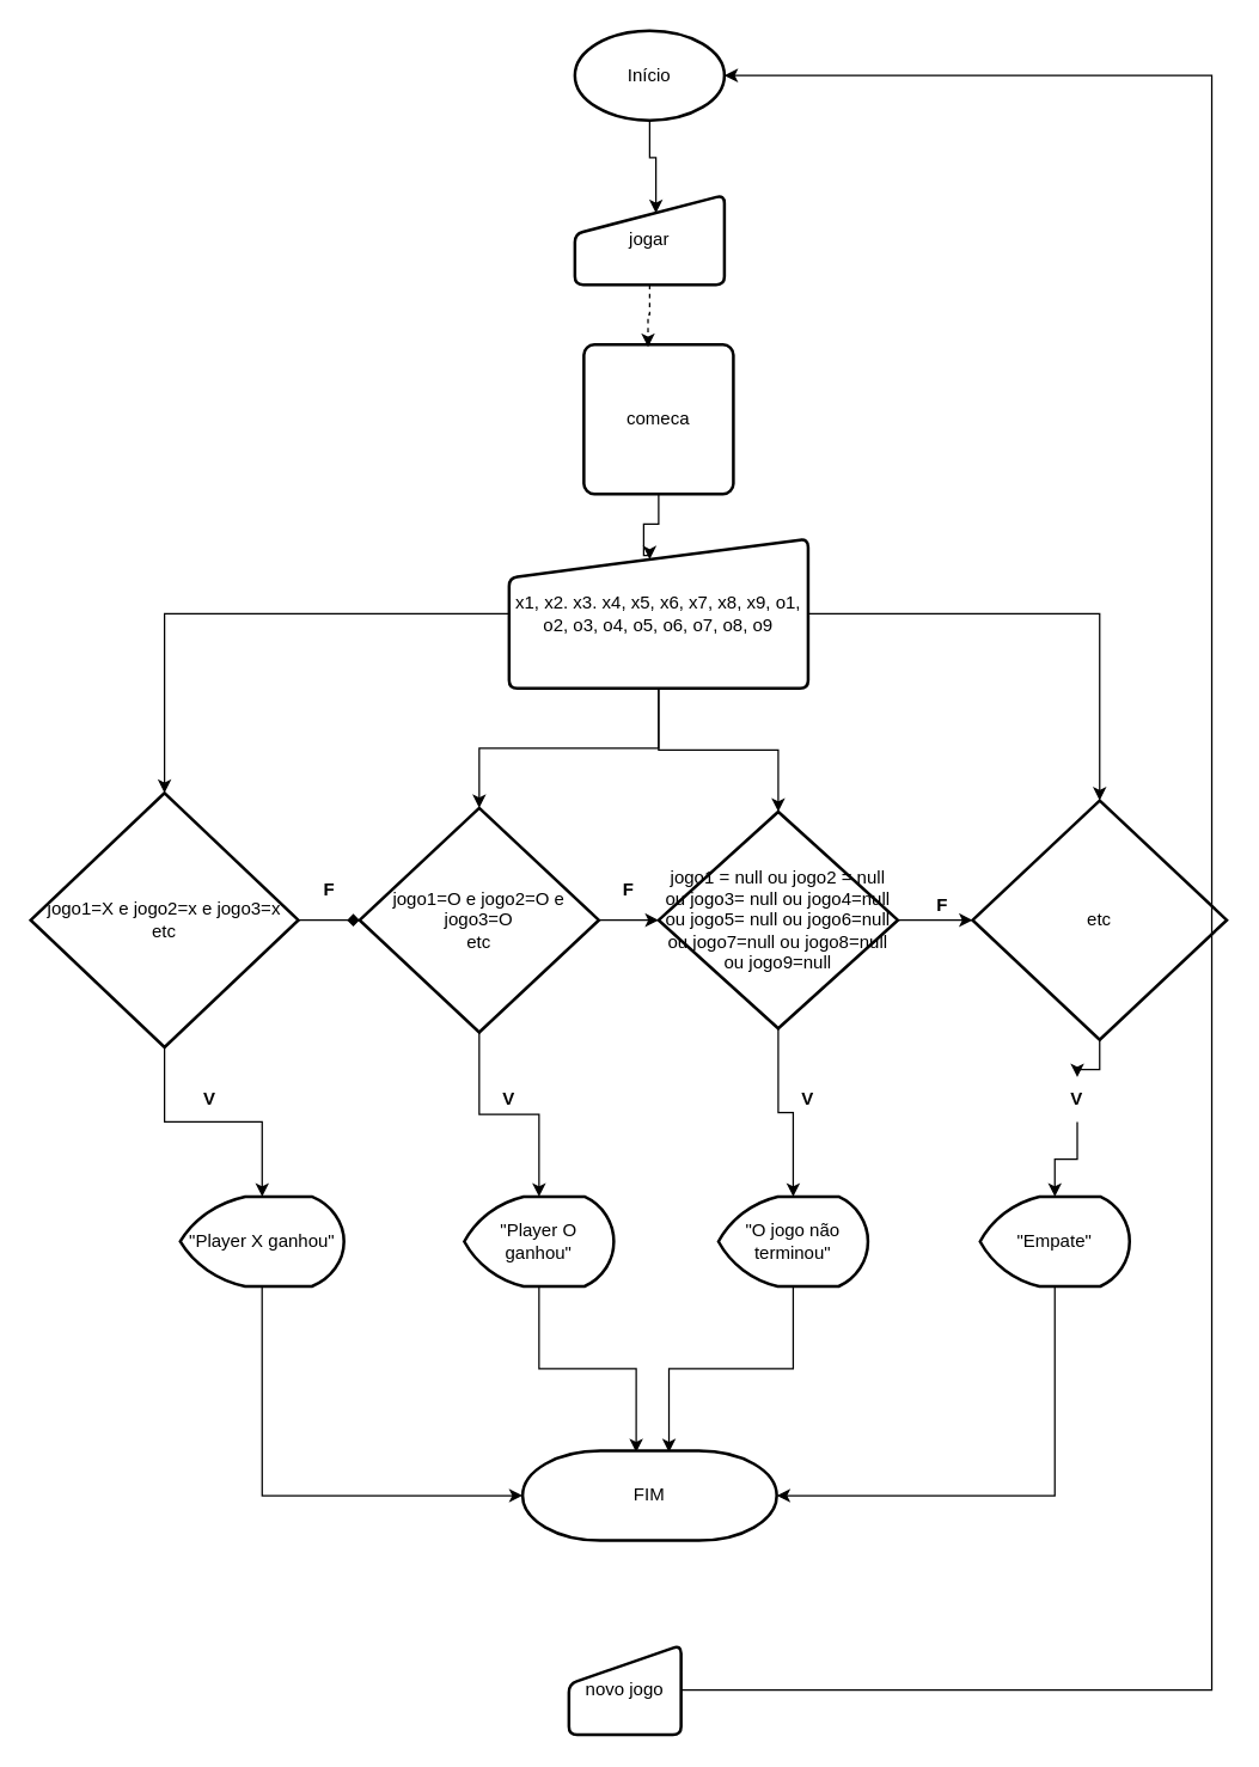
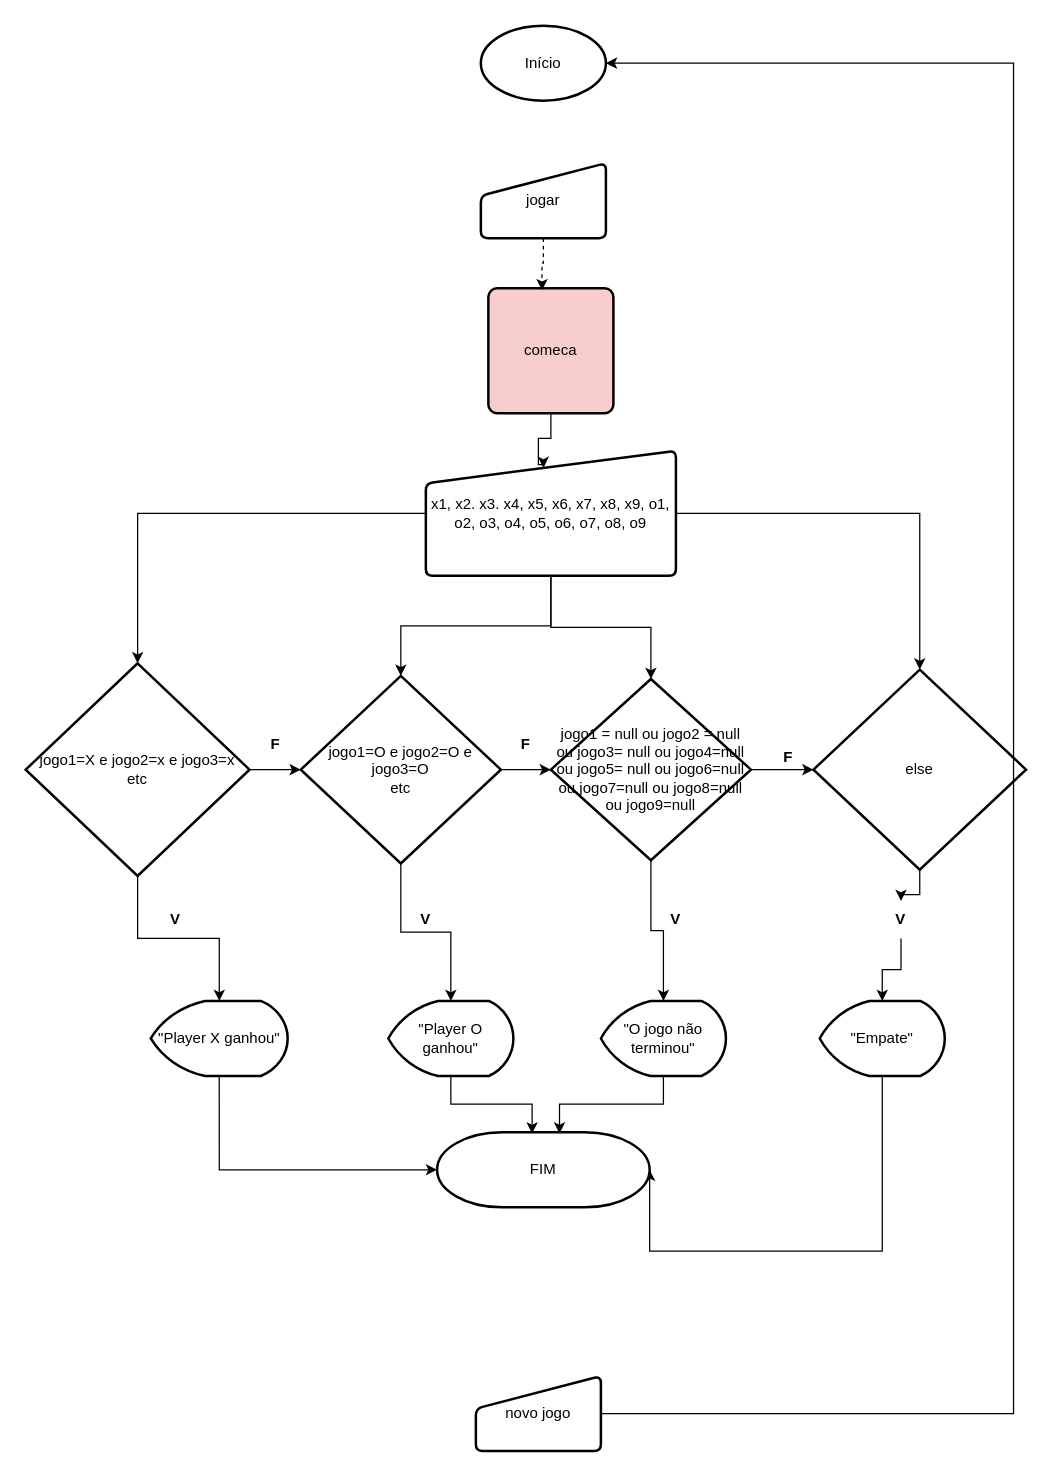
- <mxCell id="2" style="edgeStyle=orthogonalEdgeStyle;rounded=0;orthogonalLoop=1;jettySize=auto;html=1;entryX=0.542;entryY=0.202;entryDx=0;entryDy=0;entryPerimeter=0;" edge="1" parent="1" source="3" target="34"><mxGeometry relative="1" as="geometry" /></mxCell>
- <mxCell id="13" value="comeca" style="rounded=1;whiteSpace=wrap;html=1;absoluteArcSize=1;arcSize=14;strokeWidth=2;" vertex="1" parent="1"><mxGeometry x="390" y="230" width="100" height="100" as="geometry" /></mxCell>
+ <mxCell id="13" value="comeca" style="rounded=1;whiteSpace=wrap;html=1;absoluteArcSize=1;arcSize=14;strokeWidth=2;fillColor=#f8cecc;" vertex="1" parent="1"><mxGeometry x="390" y="230" width="100" height="100" as="geometry" /></mxCell>
- <mxCell id="10" style="edgeStyle=orthogonalEdgeStyle;rounded=0;orthogonalLoop=1;jettySize=auto;html=1;entryX=0;entryY=0.5;entryDx=0;entryDy=0;entryPerimeter=0;endArrow=diamond;" edge="1" parent="1" source="11" target="16"><mxGeometry relative="1" as="geometry" /></mxCell>
+ <mxCell id="10" style="edgeStyle=orthogonalEdgeStyle;rounded=0;orthogonalLoop=1;jettySize=auto;html=1;entryX=0;entryY=0.5;entryDx=0;entryDy=0;entryPerimeter=0;" edge="1" parent="1" source="11" target="16"><mxGeometry relative="1" as="geometry" /></mxCell>
- <mxCell id="21" value="etc" style="strokeWidth=2;html=1;shape=mxgraph.flowchart.decision;whiteSpace=wrap;" vertex="1" parent="1"><mxGeometry x="650" y="535" width="170" height="160" as="geometry" /></mxCell>
+ <mxCell id="21" value="else" style="strokeWidth=2;html=1;shape=mxgraph.flowchart.decision;whiteSpace=wrap;" vertex="1" parent="1"><mxGeometry x="650" y="535" width="170" height="160" as="geometry" /></mxCell>
- <mxCell id="30" value="FIM" style="strokeWidth=2;html=1;shape=mxgraph.flowchart.terminator;whiteSpace=wrap;" vertex="1" parent="1"><mxGeometry x="349" y="970" width="170" height="60" as="geometry" /></mxCell>
+ <mxCell id="30" value="FIM" style="strokeWidth=2;html=1;shape=mxgraph.flowchart.terminator;whiteSpace=wrap;" vertex="1" parent="1"><mxGeometry x="349" y="905" width="170" height="60" as="geometry" /></mxCell>
- <mxCell id="32" value="novo jogo" style="html=1;strokeWidth=2;shape=manualInput;whiteSpace=wrap;rounded=1;size=26;arcSize=11;" vertex="1" parent="1"><mxGeometry x="380" y="1100" width="75" height="60" as="geometry" /></mxCell>
+ <mxCell id="32" value="novo jogo" style="html=1;strokeWidth=2;shape=manualInput;whiteSpace=wrap;rounded=1;size=26;arcSize=11;" vertex="1" parent="1"><mxGeometry x="380" y="1100" width="100" height="60" as="geometry" /></mxCell>
